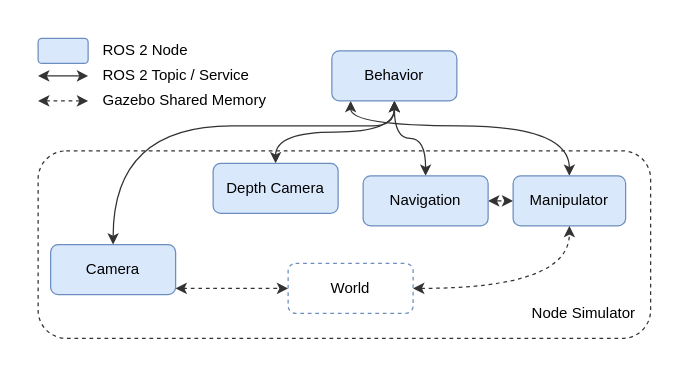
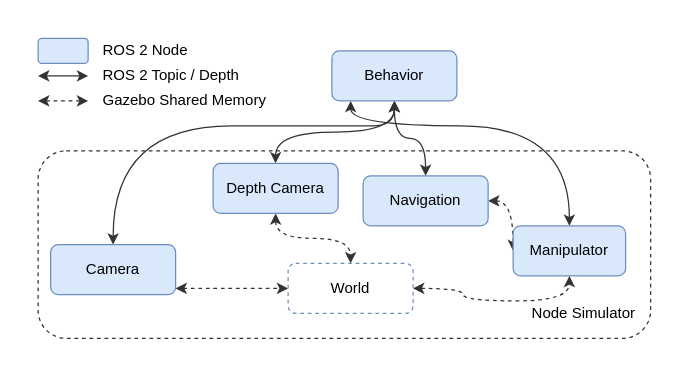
- <mxCell id="20" value="ROS 2 Topic / Service" style="text;html=1;strokeColor=none;fillColor=none;align=left;verticalAlign=middle;whiteSpace=wrap;rounded=0;" parent="1" vertex="1"><mxGeometry x="80" y="50" width="130" height="20" as="geometry" /></mxCell>
+ <mxCell id="20" value="ROS 2 Topic / Depth" style="text;html=1;strokeColor=none;fillColor=none;align=left;verticalAlign=middle;whiteSpace=wrap;rounded=0;" parent="1" vertex="1"><mxGeometry x="80" y="50" width="130" height="20" as="geometry" /></mxCell>
- <mxCell id="13" value="Manipulator" style="rounded=1;whiteSpace=wrap;html=1;fillColor=#dae8fc;strokeColor=#6c8ebf;" parent="1" vertex="1"><mxGeometry x="410" y="140" width="90" height="40" as="geometry" /></mxCell>
+ <mxCell id="13" value="Manipulator" style="rounded=1;whiteSpace=wrap;html=1;fillColor=#dae8fc;strokeColor=#6c8ebf;" parent="1" vertex="1"><mxGeometry x="410" y="180" width="90" height="40" as="geometry" /></mxCell>
+ <mxCell id="14" style="edgeStyle=orthogonalEdgeStyle;rounded=0;orthogonalLoop=1;jettySize=auto;html=1;startArrow=classic;startFill=1;strokeColor=#333333;curved=1;dashed=1;" parent="1" source="15" target="22" edge="1"><mxGeometry relative="1" as="geometry" /></mxCell>
